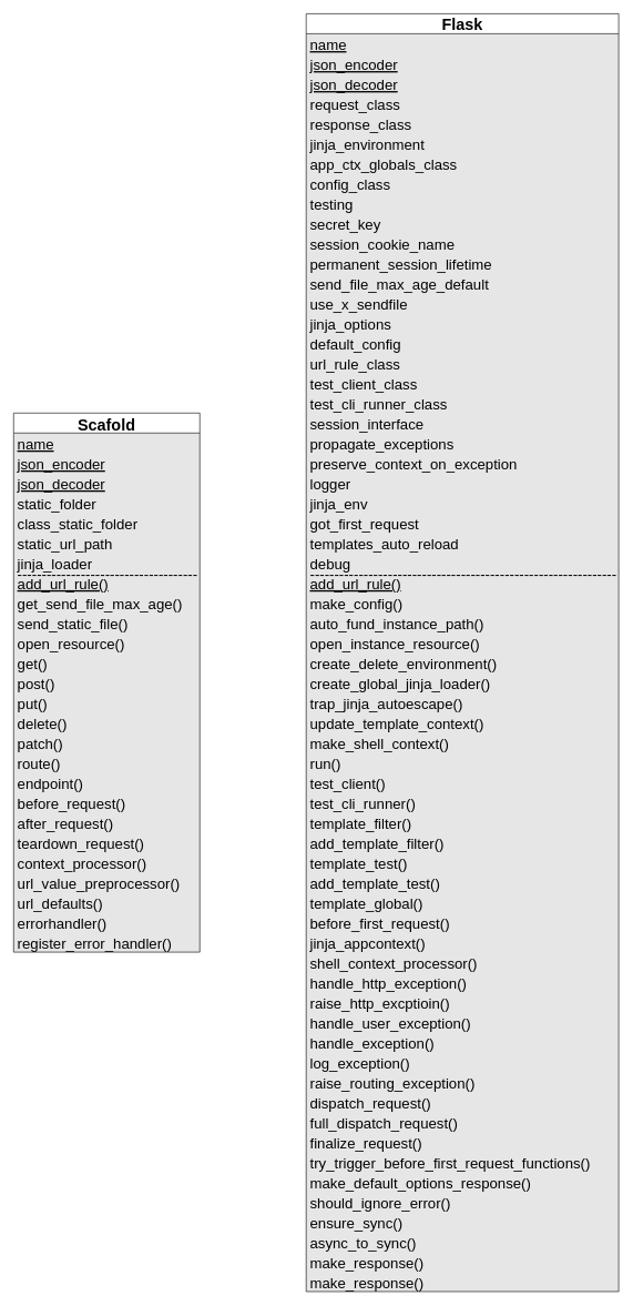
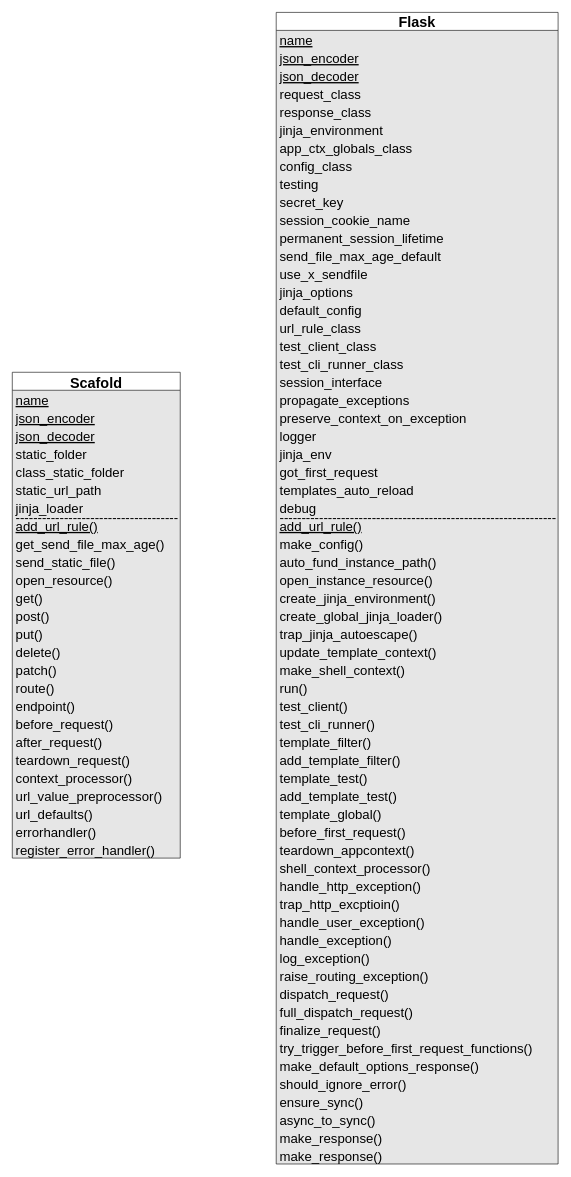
- <mxCell id="63" value="create_delete_environment()" style="text;strokeColor=none;fillColor=none;align=left;verticalAlign=middle;spacingLeft=4;spacingRight=4;overflow=hidden;points=[[0,0.5],[1,0.5]];portConstraint=eastwest;rotatable=0;fontSize=22;" parent="30" vertex="1"><mxGeometry y="960" width="470" height="30" as="geometry" /></mxCell>
+ <mxCell id="63" value="create_jinja_environment()" style="text;strokeColor=none;fillColor=none;align=left;verticalAlign=middle;spacingLeft=4;spacingRight=4;overflow=hidden;points=[[0,0.5],[1,0.5]];portConstraint=eastwest;rotatable=0;fontSize=22;" parent="30" vertex="1"><mxGeometry y="960" width="470" height="30" as="geometry" /></mxCell>
- <mxCell id="77" value="jinja_appcontext()" style="text;strokeColor=none;fillColor=none;align=left;verticalAlign=middle;spacingLeft=4;spacingRight=4;overflow=hidden;points=[[0,0.5],[1,0.5]];portConstraint=eastwest;rotatable=0;fontSize=22;" parent="30" vertex="1"><mxGeometry y="1380" width="470" height="30" as="geometry" /></mxCell>
+ <mxCell id="77" value="teardown_appcontext()" style="text;strokeColor=none;fillColor=none;align=left;verticalAlign=middle;spacingLeft=4;spacingRight=4;overflow=hidden;points=[[0,0.5],[1,0.5]];portConstraint=eastwest;rotatable=0;fontSize=22;" parent="30" vertex="1"><mxGeometry y="1380" width="470" height="30" as="geometry" /></mxCell>
- <mxCell id="80" value="raise_http_excptioin()" style="text;strokeColor=none;fillColor=none;align=left;verticalAlign=middle;spacingLeft=4;spacingRight=4;overflow=hidden;points=[[0,0.5],[1,0.5]];portConstraint=eastwest;rotatable=0;fontSize=22;" parent="30" vertex="1"><mxGeometry y="1470" width="470" height="30" as="geometry" /></mxCell>
+ <mxCell id="80" value="trap_http_excptioin()" style="text;strokeColor=none;fillColor=none;align=left;verticalAlign=middle;spacingLeft=4;spacingRight=4;overflow=hidden;points=[[0,0.5],[1,0.5]];portConstraint=eastwest;rotatable=0;fontSize=22;" parent="30" vertex="1"><mxGeometry y="1470" width="470" height="30" as="geometry" /></mxCell>
